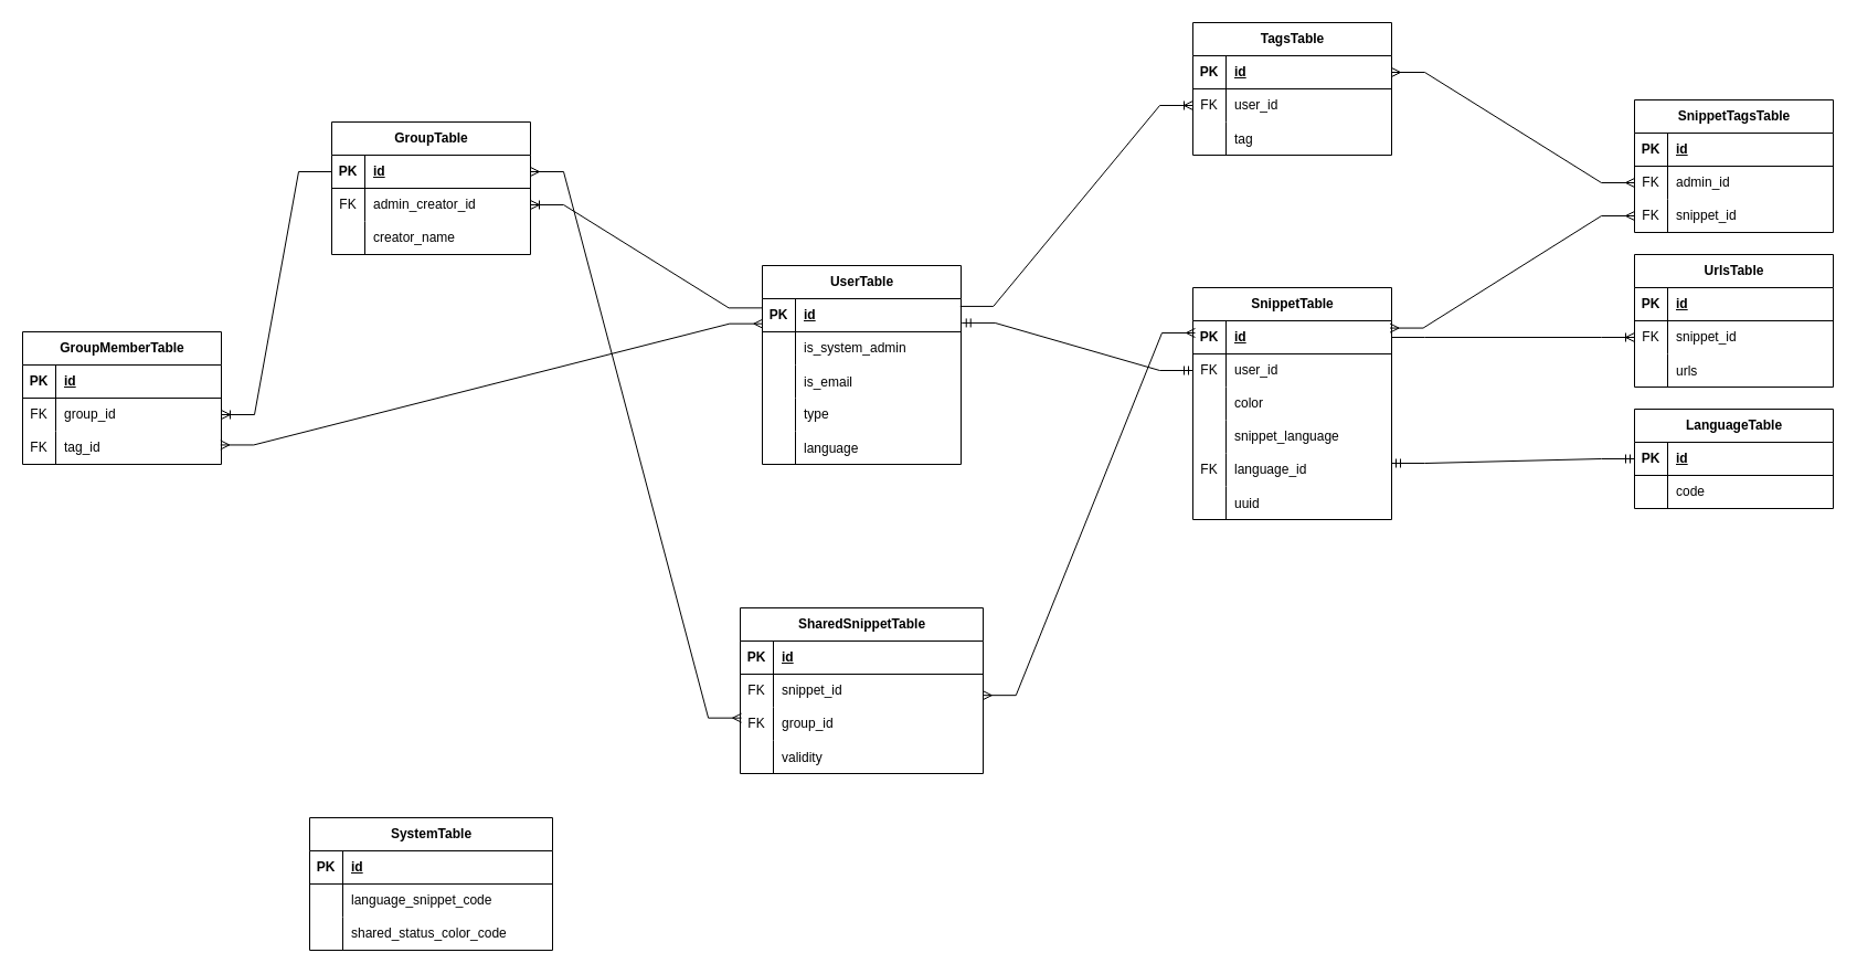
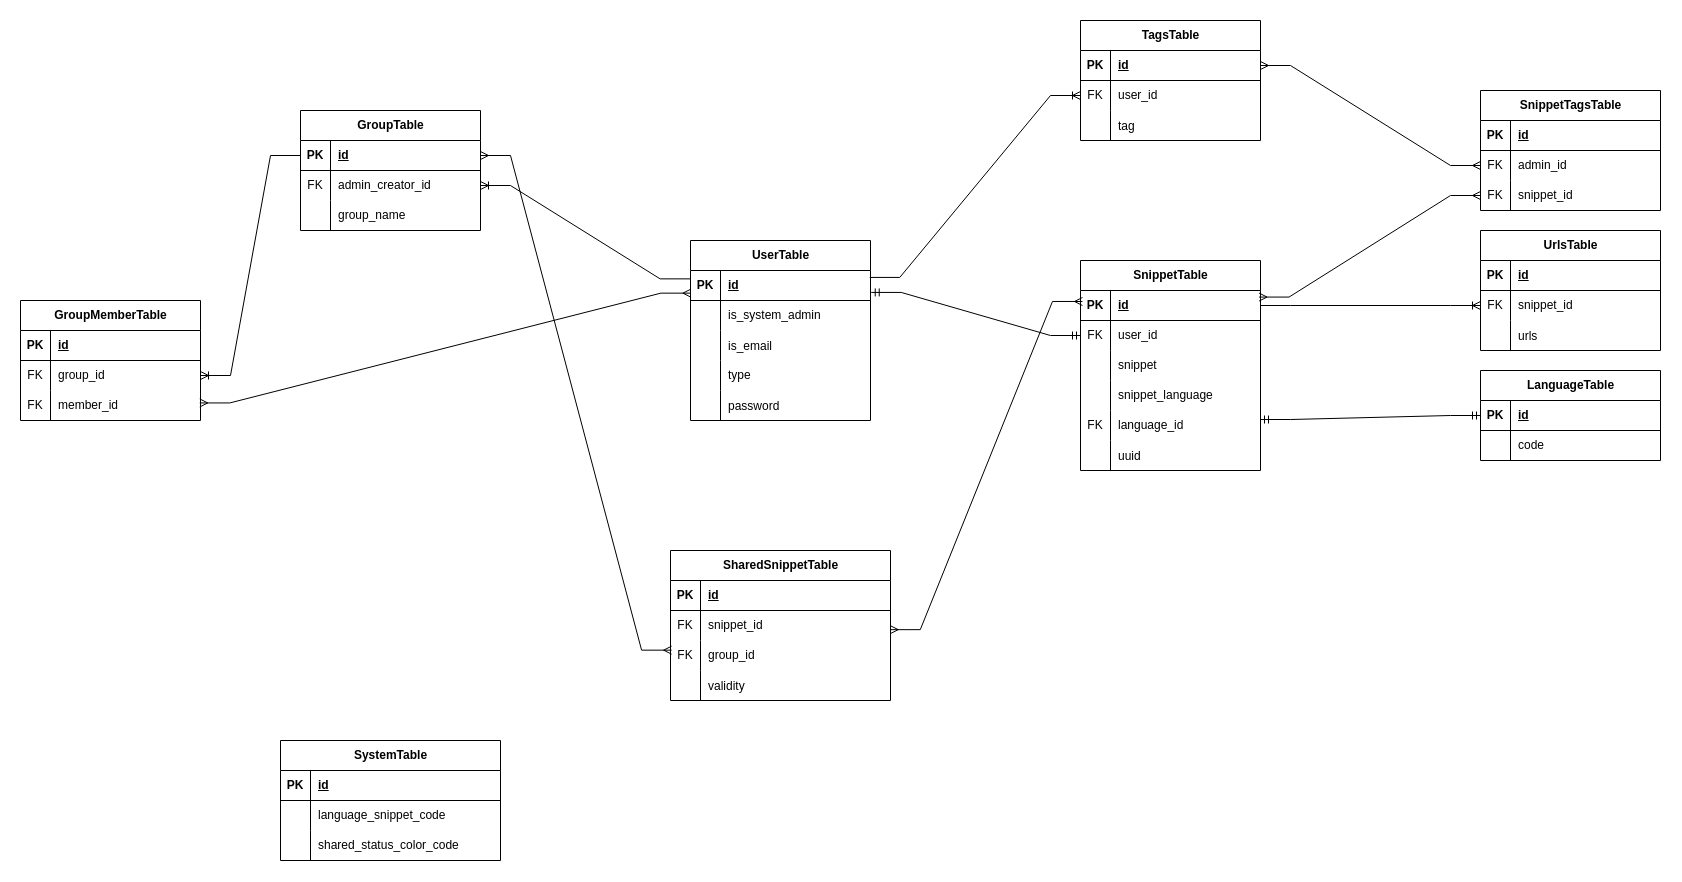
- <mxCell id="93" value="creator_name" style="shape=partialRectangle;connectable=0;fillColor=none;top=0;left=0;bottom=0;right=0;align=left;spacingLeft=6;fontStyle=0;overflow=hidden;whiteSpace=wrap;html=1;" parent="91" vertex="1"><mxGeometry x="30" width="150" height="30" as="geometry"><mxRectangle width="150" height="30" as="alternateBounds" /></mxGeometry></mxCell>
+ <mxCell id="93" value="group_name" style="shape=partialRectangle;connectable=0;fillColor=none;top=0;left=0;bottom=0;right=0;align=left;spacingLeft=6;fontStyle=0;overflow=hidden;whiteSpace=wrap;html=1;" parent="91" vertex="1"><mxGeometry x="30" width="150" height="30" as="geometry"><mxRectangle width="150" height="30" as="alternateBounds" /></mxGeometry></mxCell>
- <mxCell id="11" value="color" style="shape=partialRectangle;connectable=0;fillColor=none;top=0;left=0;bottom=0;right=0;align=left;spacingLeft=6;overflow=hidden;whiteSpace=wrap;html=1;" parent="9" vertex="1"><mxGeometry x="30" width="150" height="30" as="geometry"><mxRectangle width="150" height="30" as="alternateBounds" /></mxGeometry></mxCell>
+ <mxCell id="11" value="snippet" style="shape=partialRectangle;connectable=0;fillColor=none;top=0;left=0;bottom=0;right=0;align=left;spacingLeft=6;overflow=hidden;whiteSpace=wrap;html=1;" parent="9" vertex="1"><mxGeometry x="30" width="150" height="30" as="geometry"><mxRectangle width="150" height="30" as="alternateBounds" /></mxGeometry></mxCell>
- <mxCell id="103" value="tag_id" style="shape=partialRectangle;connectable=0;fillColor=none;top=0;left=0;bottom=0;right=0;align=left;spacingLeft=6;fontStyle=0;overflow=hidden;whiteSpace=wrap;html=1;" parent="101" vertex="1"><mxGeometry x="30" width="150" height="30" as="geometry"><mxRectangle width="150" height="30" as="alternateBounds" /></mxGeometry></mxCell>
+ <mxCell id="103" value="member_id" style="shape=partialRectangle;connectable=0;fillColor=none;top=0;left=0;bottom=0;right=0;align=left;spacingLeft=6;fontStyle=0;overflow=hidden;whiteSpace=wrap;html=1;" parent="101" vertex="1"><mxGeometry x="30" width="150" height="30" as="geometry"><mxRectangle width="150" height="30" as="alternateBounds" /></mxGeometry></mxCell>
- <mxCell id="73" value="language" style="shape=partialRectangle;connectable=0;fillColor=none;top=0;left=0;bottom=0;right=0;align=left;spacingLeft=6;overflow=hidden;" parent="71" vertex="1"><mxGeometry x="30" width="150" height="30" as="geometry"><mxRectangle width="150" height="30" as="alternateBounds" /></mxGeometry></mxCell>
+ <mxCell id="73" value="password" style="shape=partialRectangle;connectable=0;fillColor=none;top=0;left=0;bottom=0;right=0;align=left;spacingLeft=6;overflow=hidden;" parent="71" vertex="1"><mxGeometry x="30" width="150" height="30" as="geometry"><mxRectangle width="150" height="30" as="alternateBounds" /></mxGeometry></mxCell>
